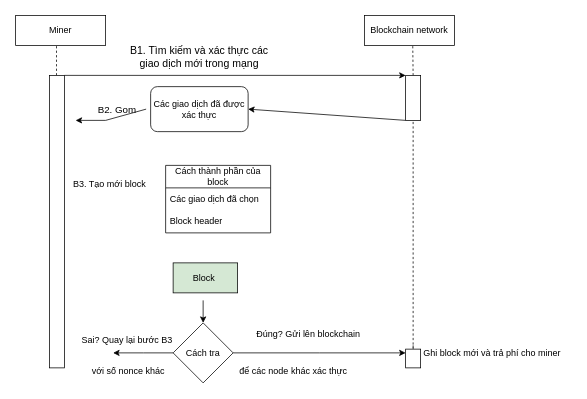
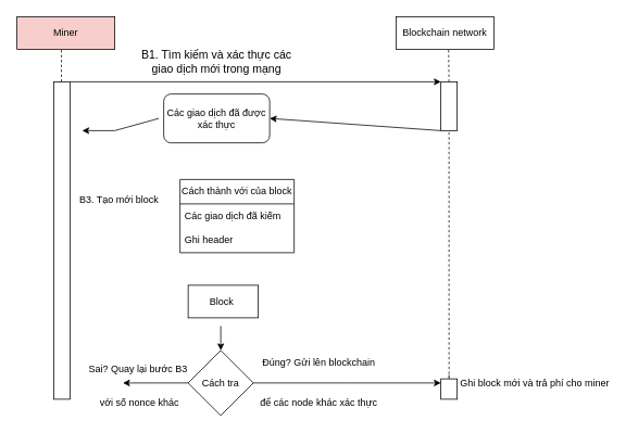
- <mxCell id="2" value="Miner" style="rounded=0;whiteSpace=wrap;html=1;" vertex="1" parent="1"><mxGeometry x="20" y="20" width="120" height="40" as="geometry" /></mxCell>
+ <mxCell id="2" value="Miner" style="rounded=0;whiteSpace=wrap;html=1;fillColor=#f8cecc;" vertex="1" parent="1"><mxGeometry x="20" y="20" width="120" height="40" as="geometry" /></mxCell>
- <mxCell id="13" value="&lt;font style=&quot;font-size: 13px;&quot;&gt;B2. Gom&lt;/font&gt;" style="text;html=1;align=center;verticalAlign=middle;resizable=0;points=[];autosize=1;strokeColor=none;fillColor=none;" vertex="1" parent="1"><mxGeometry x="120" y="130" width="70" height="30" as="geometry" /></mxCell>
- <mxCell id="16" value="Cách thành phần của block" style="swimlane;fontStyle=0;childLayout=stackLayout;horizontal=1;startSize=30;horizontalStack=0;resizeParent=1;resizeParentMax=0;resizeLast=0;collapsible=1;marginBottom=0;whiteSpace=wrap;html=1;" vertex="1" parent="1"><mxGeometry x="220" y="220" width="140" height="90" as="geometry" /></mxCell>
+ <mxCell id="16" value="Cách thành với của block" style="swimlane;fontStyle=0;childLayout=stackLayout;horizontal=1;startSize=30;horizontalStack=0;resizeParent=1;resizeParentMax=0;resizeLast=0;collapsible=1;marginBottom=0;whiteSpace=wrap;html=1;" vertex="1" parent="1"><mxGeometry x="220" y="220" width="140" height="90" as="geometry" /></mxCell>
- <mxCell id="17" value="Các giao dịch đã chọn" style="text;strokeColor=none;fillColor=none;align=left;verticalAlign=middle;spacingLeft=4;spacingRight=4;overflow=hidden;points=[[0,0.5],[1,0.5]];portConstraint=eastwest;rotatable=0;whiteSpace=wrap;html=1;" vertex="1" parent="16"><mxGeometry y="30" width="140" height="30" as="geometry" /></mxCell>
+ <mxCell id="17" value="Các giao dịch đã kiếm" style="text;strokeColor=none;fillColor=none;align=left;verticalAlign=middle;spacingLeft=4;spacingRight=4;overflow=hidden;points=[[0,0.5],[1,0.5]];portConstraint=eastwest;rotatable=0;whiteSpace=wrap;html=1;" vertex="1" parent="16"><mxGeometry y="30" width="140" height="30" as="geometry" /></mxCell>
- <mxCell id="18" value="Block header" style="text;strokeColor=none;fillColor=none;align=left;verticalAlign=middle;spacingLeft=4;spacingRight=4;overflow=hidden;points=[[0,0.5],[1,0.5]];portConstraint=eastwest;rotatable=0;whiteSpace=wrap;html=1;" vertex="1" parent="16"><mxGeometry y="60" width="140" height="30" as="geometry" /></mxCell>
+ <mxCell id="18" value="Ghi header" style="text;strokeColor=none;fillColor=none;align=left;verticalAlign=middle;spacingLeft=4;spacingRight=4;overflow=hidden;points=[[0,0.5],[1,0.5]];portConstraint=eastwest;rotatable=0;whiteSpace=wrap;html=1;" vertex="1" parent="16"><mxGeometry y="60" width="140" height="30" as="geometry" /></mxCell>
- <mxCell id="19" value="Block&amp;nbsp;" style="rounded=0;whiteSpace=wrap;html=1;fillColor=#d5e8d4;" vertex="1" parent="1"><mxGeometry x="230" y="350" width="86" height="40" as="geometry" /></mxCell>
+ <mxCell id="19" value="Block&amp;nbsp;" style="rounded=0;whiteSpace=wrap;html=1;" vertex="1" parent="1"><mxGeometry x="230" y="350" width="86" height="40" as="geometry" /></mxCell>
- <mxCell id="26" value="Đúng? Gửi lên blockchain" style="text;html=1;align=center;verticalAlign=middle;resizable=0;points=[];autosize=1;strokeColor=none;fillColor=none;" vertex="1" parent="1"><mxGeometry x="330" y="430" width="160" height="30" as="geometry" /></mxCell>
+ <mxCell id="26" value="Đúng? Gửi lên blockchain" style="text;html=1;align=center;verticalAlign=middle;resizable=0;points=[];autosize=1;strokeColor=none;fillColor=none;" vertex="1" parent="1"><mxGeometry x="310" y="430" width="160" height="30" as="geometry" /></mxCell>
